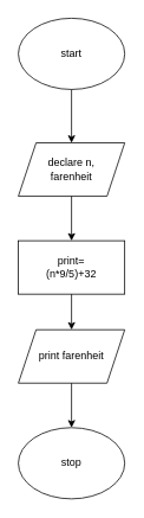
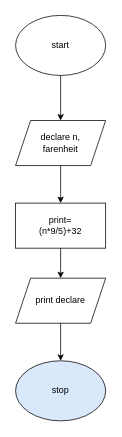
- <mxCell id="8" value="print farenheit" style="shape=parallelogram;perimeter=parallelogramPerimeter;whiteSpace=wrap;html=1;fixedSize=1;" vertex="1" parent="1"><mxGeometry x="20" y="370" width="120" height="60" as="geometry" /></mxCell>
+ <mxCell id="8" value="print declare" style="shape=parallelogram;perimeter=parallelogramPerimeter;whiteSpace=wrap;html=1;fixedSize=1;" vertex="1" parent="1"><mxGeometry x="20" y="370" width="120" height="60" as="geometry" /></mxCell>
- <mxCell id="10" value="stop" style="ellipse;whiteSpace=wrap;html=1;" vertex="1" parent="1"><mxGeometry x="20" y="480" width="120" height="80" as="geometry" /></mxCell>
+ <mxCell id="10" value="stop" style="ellipse;whiteSpace=wrap;html=1;fillColor=#dae8fc;" vertex="1" parent="1"><mxGeometry x="20" y="480" width="120" height="80" as="geometry" /></mxCell>
